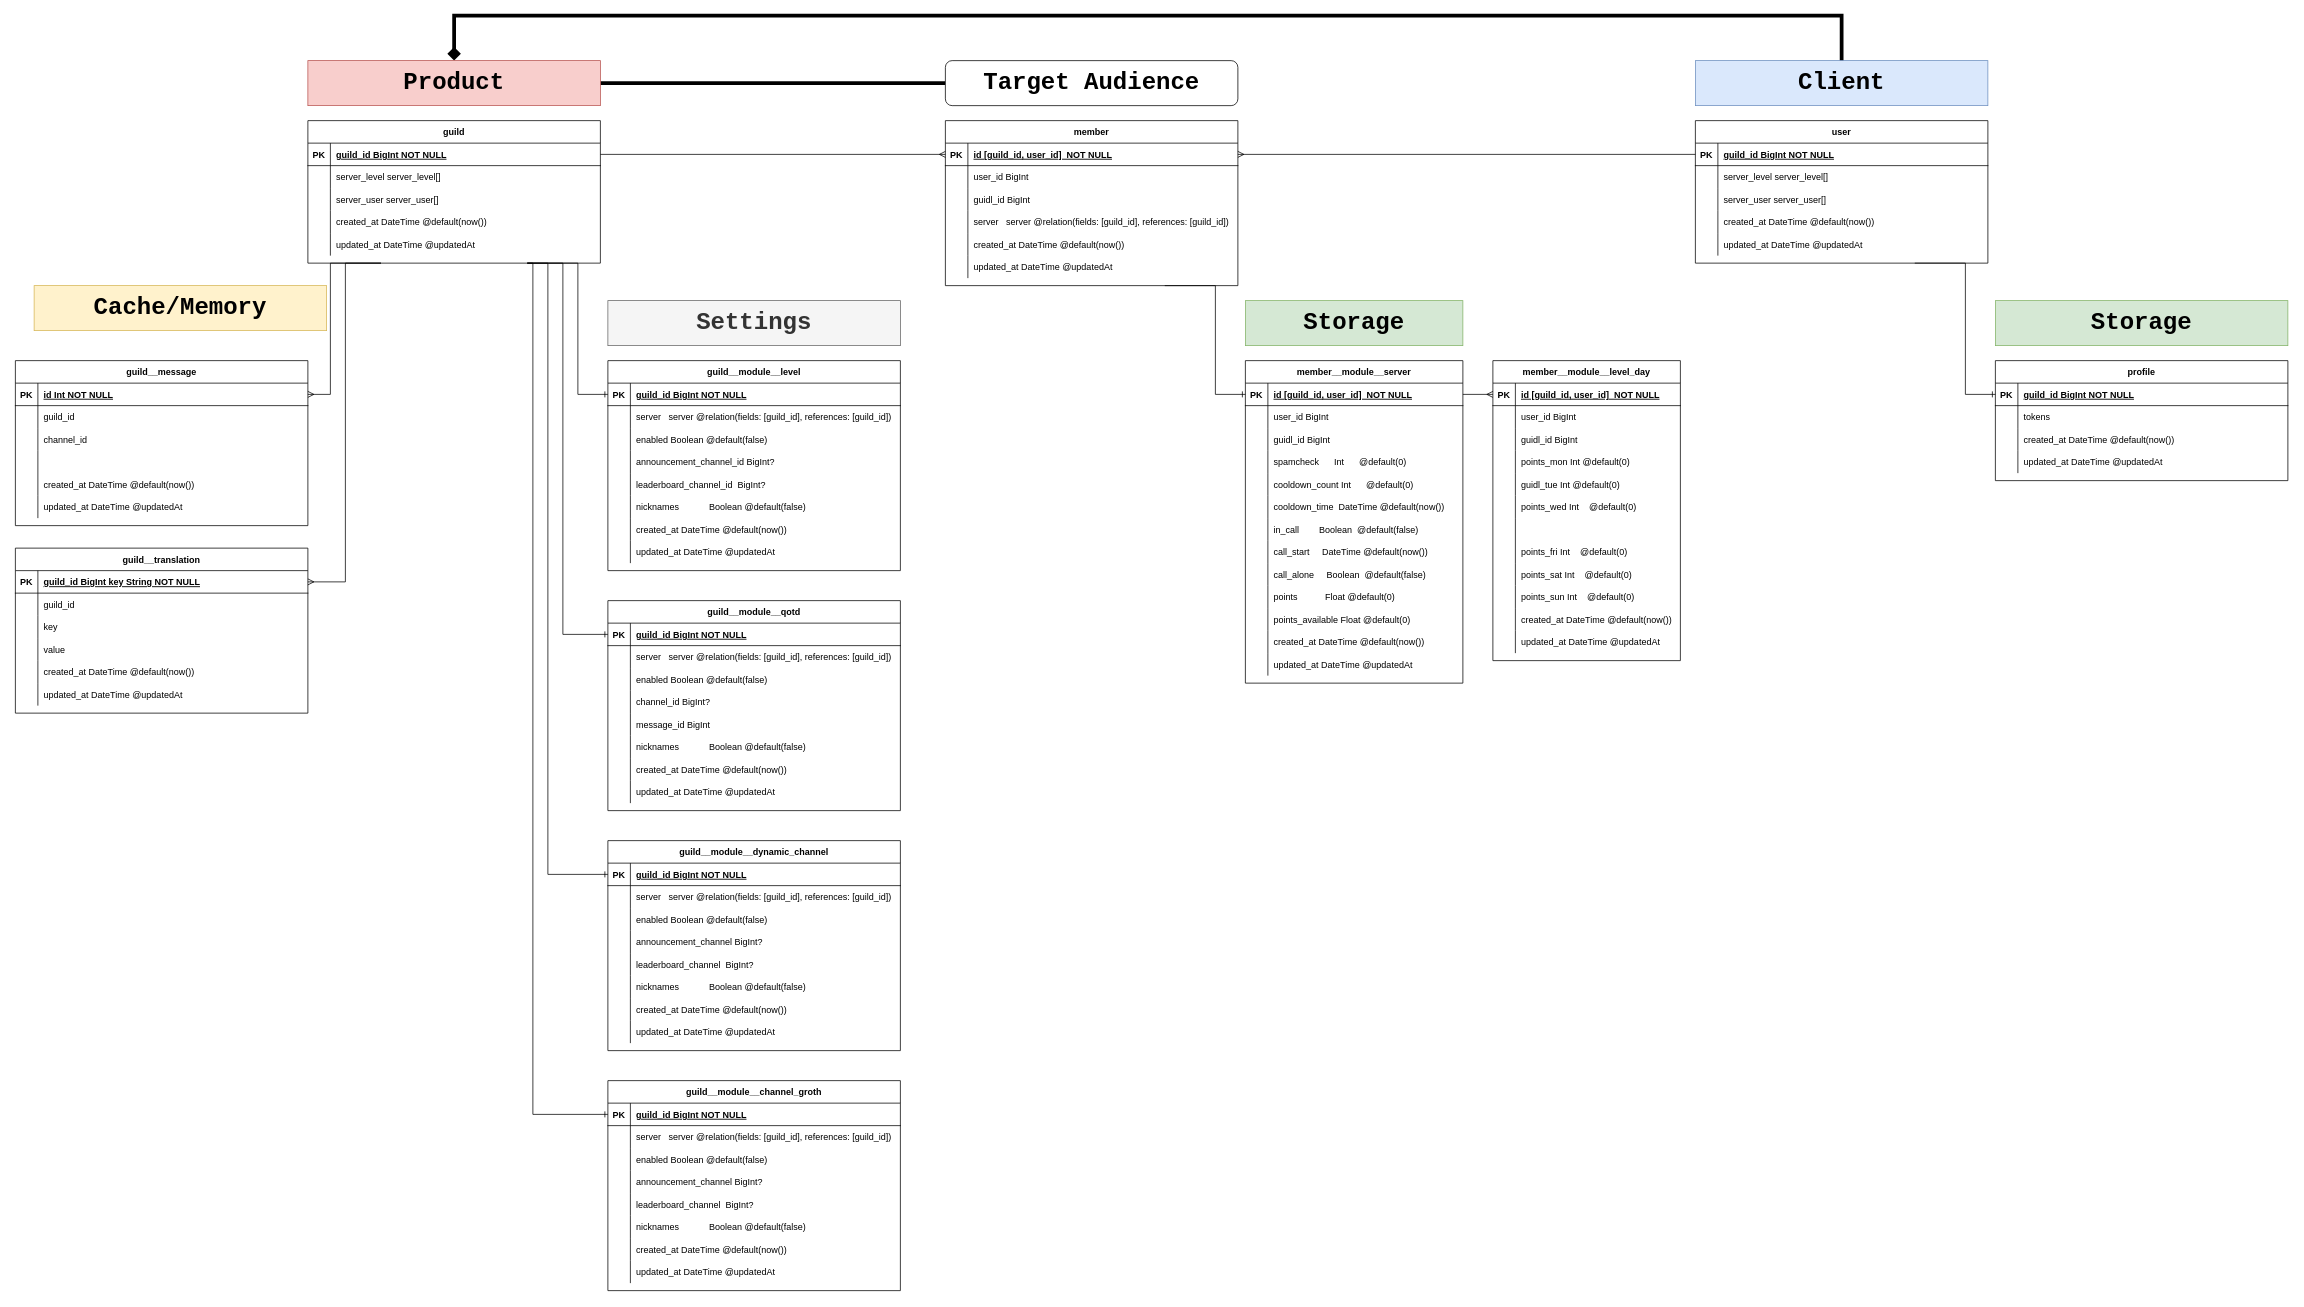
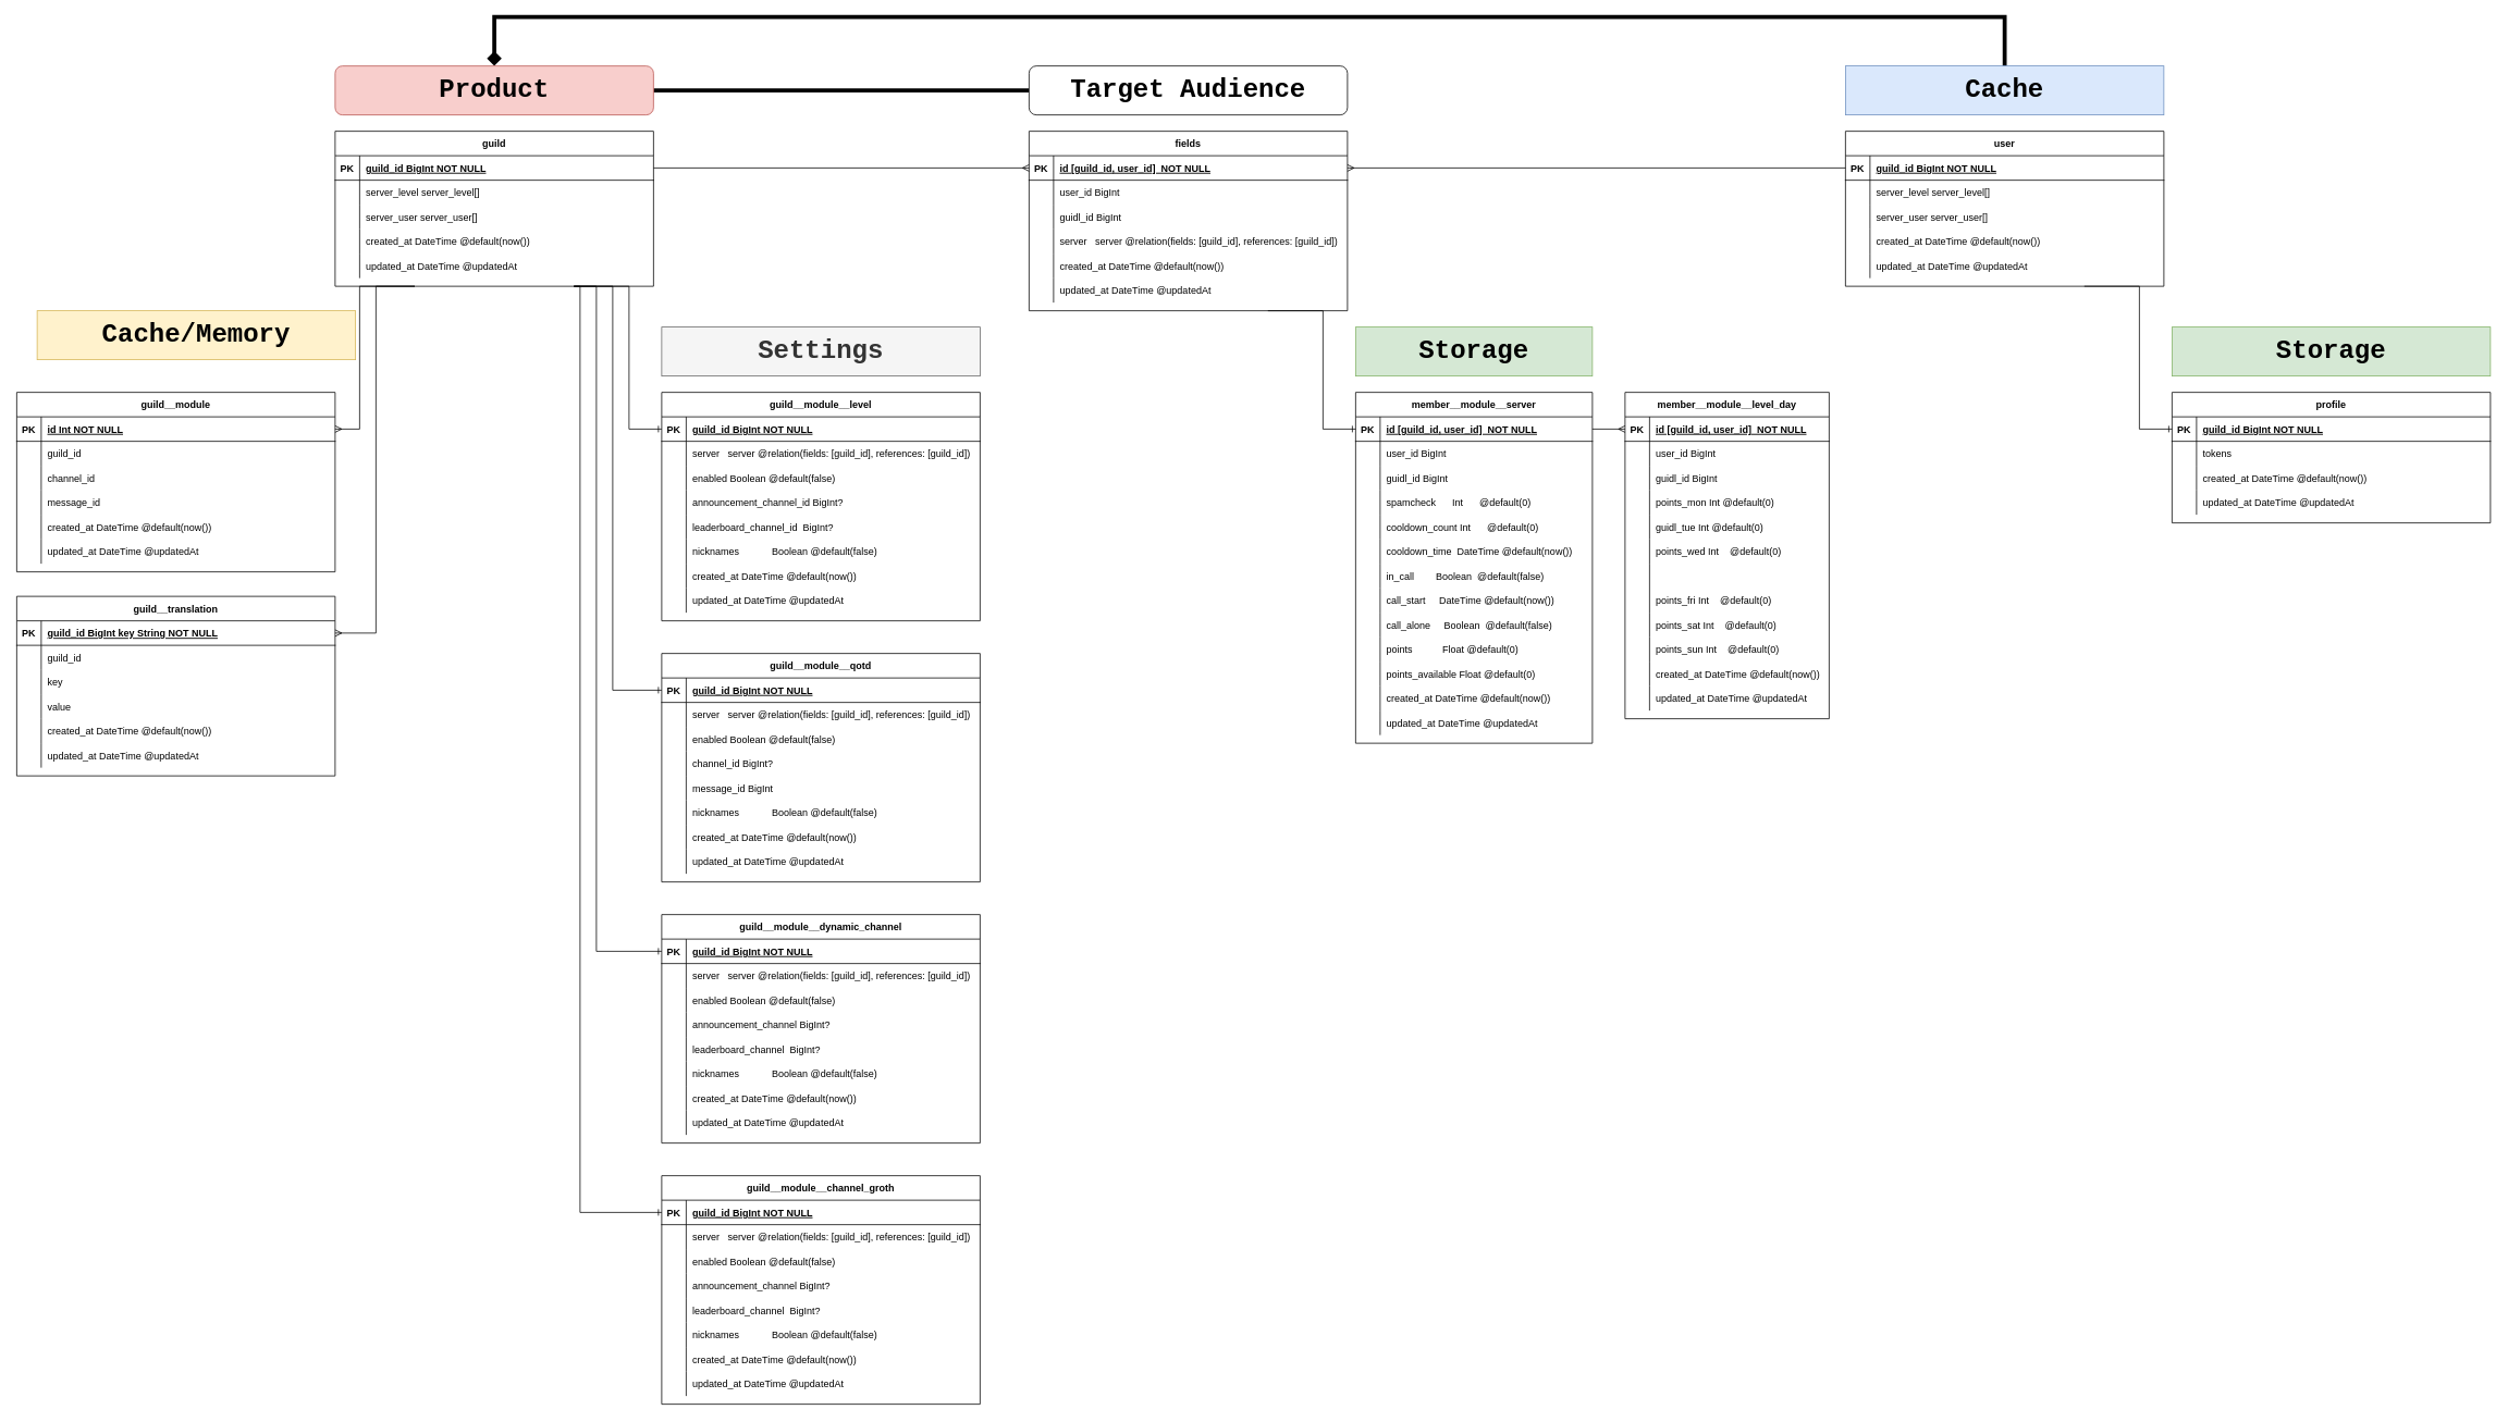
- <mxCell id="298" value="Product" style="rounded=0;whiteSpace=wrap;html=1;fillColor=#f8cecc;strokeColor=#b85450;fontSize=32;fontStyle=1;fontFamily=Courier New;" vertex="1" parent="1"><mxGeometry x="410" y="80" width="390" height="60" as="geometry" /></mxCell>
+ <mxCell id="298" value="Product" style="whiteSpace=wrap;html=1;fillColor=#f8cecc;strokeColor=#b85450;fontSize=32;fontStyle=1;fontFamily=Courier New;rounded=1;" vertex="1" parent="1"><mxGeometry x="410" y="80" width="390" height="60" as="geometry" /></mxCell>
- <mxCell id="296" value="Client" style="rounded=0;whiteSpace=wrap;html=1;fillColor=#dae8fc;strokeColor=#6c8ebf;fontSize=32;fontStyle=1;fontFamily=Courier New;" vertex="1" parent="1"><mxGeometry x="2260" y="80" width="390" height="60" as="geometry" /></mxCell>
+ <mxCell id="296" value="Cache" style="rounded=0;whiteSpace=wrap;html=1;fillColor=#dae8fc;strokeColor=#6c8ebf;fontSize=32;fontStyle=1;fontFamily=Courier New;" vertex="1" parent="1"><mxGeometry x="2260" y="80" width="390" height="60" as="geometry" /></mxCell>
- <mxCell id="79" value="member" style="shape=table;startSize=30;container=1;collapsible=1;childLayout=tableLayout;fixedRows=1;rowLines=0;fontStyle=1;align=center;resizeLast=1;" vertex="1" parent="1"><mxGeometry x="1260" y="160" width="390" height="220" as="geometry" /></mxCell>
+ <mxCell id="79" value="fields" style="shape=table;startSize=30;container=1;collapsible=1;childLayout=tableLayout;fixedRows=1;rowLines=0;fontStyle=1;align=center;resizeLast=1;" vertex="1" parent="1"><mxGeometry x="1260" y="160" width="390" height="220" as="geometry" /></mxCell>
- <mxCell id="164" value="guild__message" style="shape=table;startSize=30;container=1;collapsible=1;childLayout=tableLayout;fixedRows=1;rowLines=0;fontStyle=1;align=center;resizeLast=1;" vertex="1" parent="1"><mxGeometry x="20" y="480" width="390" height="220" as="geometry" /></mxCell>
+ <mxCell id="164" value="guild__module" style="shape=table;startSize=30;container=1;collapsible=1;childLayout=tableLayout;fixedRows=1;rowLines=0;fontStyle=1;align=center;resizeLast=1;" vertex="1" parent="1"><mxGeometry x="20" y="480" width="390" height="220" as="geometry" /></mxCell>
+ <mxCell id="176" value="message_id" style="shape=partialRectangle;overflow=hidden;connectable=0;fillColor=none;top=0;left=0;bottom=0;right=0;align=left;spacingLeft=6;" vertex="1" parent="174"><mxGeometry x="30" width="360" height="30" as="geometry"><mxRectangle width="360" height="30" as="alternateBounds" /></mxGeometry></mxCell>
